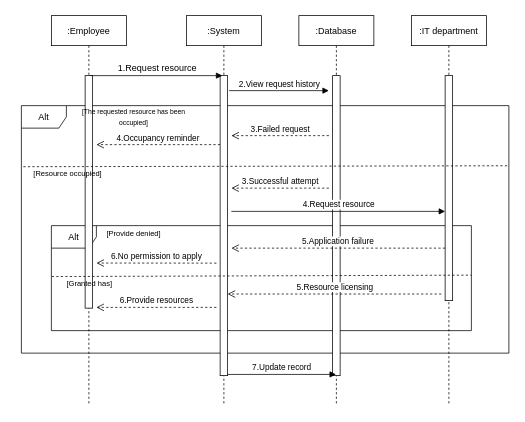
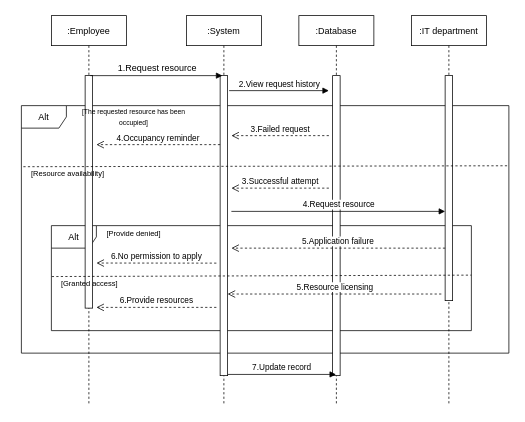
- <mxCell id="19" value="&lt;font style=&quot;font-size: 10px&quot;&gt;[Resource occupied]&lt;/font&gt;" style="text;html=1;align=center;verticalAlign=middle;whiteSpace=wrap;rounded=0;fontSize=11;" parent="1" vertex="1"><mxGeometry x="20" y="220" width="140" height="20" as="geometry" /></mxCell>
+ <mxCell id="19" value="&lt;font style=&quot;font-size: 10px&quot;&gt;[Resource availability]&lt;/font&gt;" style="text;html=1;align=center;verticalAlign=middle;whiteSpace=wrap;rounded=0;fontSize=11;" parent="1" vertex="1"><mxGeometry x="20" y="220" width="140" height="20" as="geometry" /></mxCell>
- <mxCell id="29" value="&lt;font style=&quot;font-size: 10px&quot;&gt;[Granted has]&lt;/font&gt;" style="text;html=1;align=center;verticalAlign=middle;whiteSpace=wrap;rounded=0;fontSize=11;" parent="1" vertex="1"><mxGeometry x="49" y="367" width="140" height="20" as="geometry" /></mxCell>
+ <mxCell id="29" value="&lt;font style=&quot;font-size: 10px&quot;&gt;[Granted access]&lt;/font&gt;" style="text;html=1;align=center;verticalAlign=middle;whiteSpace=wrap;rounded=0;fontSize=11;" parent="1" vertex="1"><mxGeometry x="49" y="367" width="140" height="20" as="geometry" /></mxCell>
